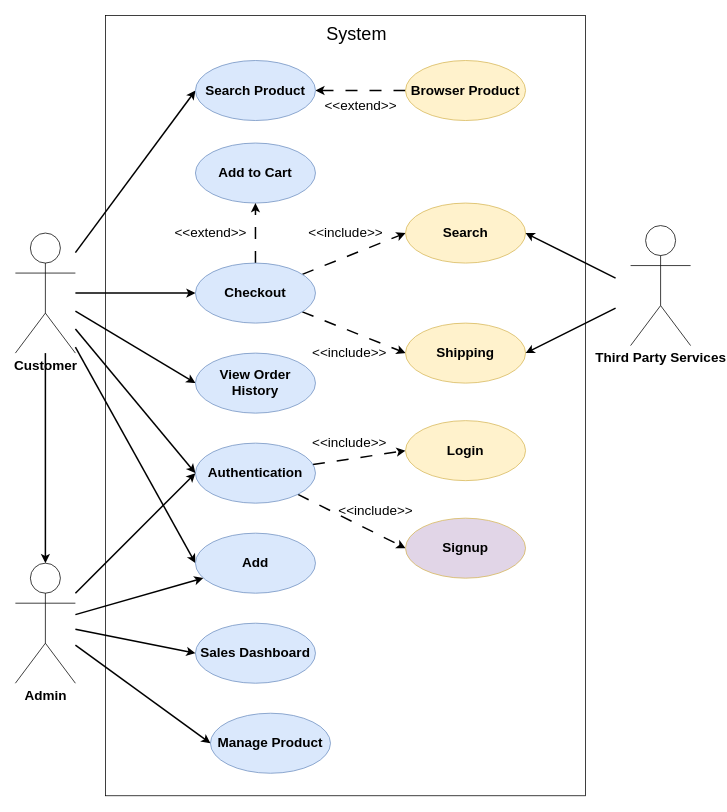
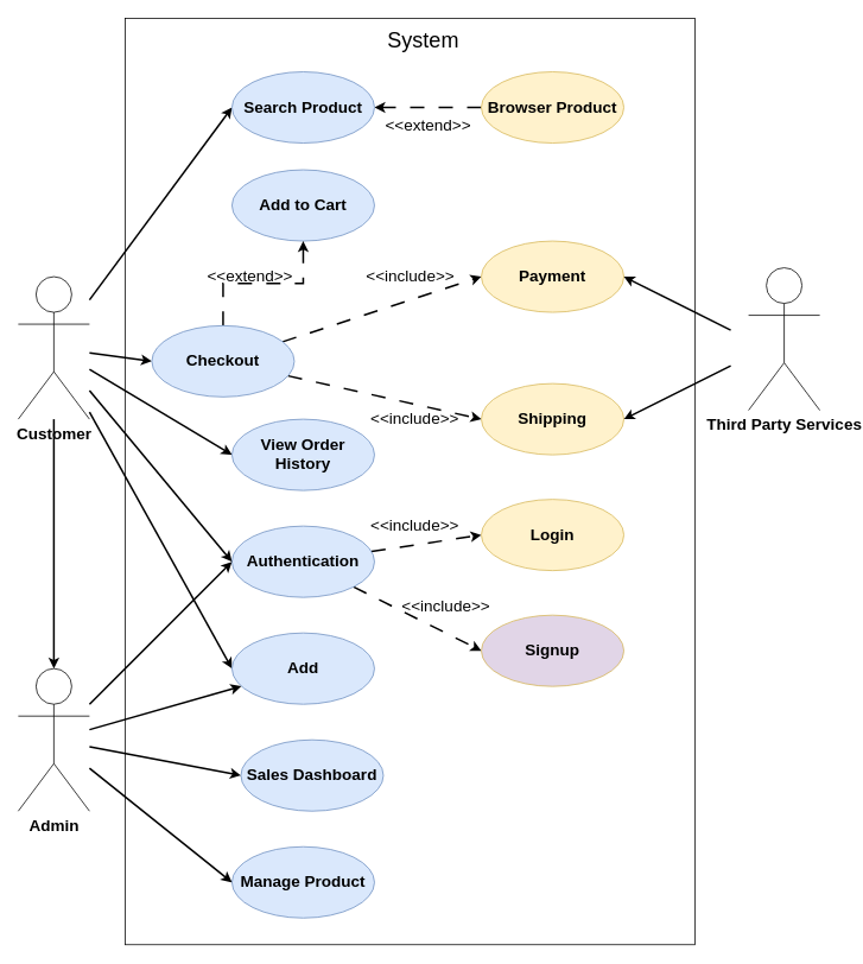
- <mxCell id="22" value="&lt;font style=&quot;font-size: 18px;&quot;&gt;Search&lt;/font&gt;" style="ellipse;whiteSpace=wrap;html=1;fillColor=#fff2cc;strokeColor=#d6b656;fontSize=18;fontStyle=1" parent="1" vertex="1"><mxGeometry x="540" y="270" width="160" height="80" as="geometry" /></mxCell>
+ <mxCell id="22" value="&lt;font style=&quot;font-size: 18px;&quot;&gt;Payment&lt;/font&gt;" style="ellipse;whiteSpace=wrap;html=1;fillColor=#fff2cc;strokeColor=#d6b656;fontSize=18;fontStyle=1" parent="1" vertex="1"><mxGeometry x="540" y="270" width="160" height="80" as="geometry" /></mxCell>
- <mxCell id="21" value="&lt;font style=&quot;font-size: 18px;&quot;&gt;Checkout&lt;/font&gt;" style="ellipse;whiteSpace=wrap;html=1;fillColor=#dae8fc;strokeColor=#6c8ebf;fontSize=18;fontStyle=1" parent="1" vertex="1"><mxGeometry x="260" y="350" width="160" height="80" as="geometry" /></mxCell>
+ <mxCell id="21" value="&lt;font style=&quot;font-size: 18px;&quot;&gt;Checkout&lt;/font&gt;" style="ellipse;whiteSpace=wrap;html=1;fillColor=#dae8fc;strokeColor=#6c8ebf;fontSize=18;fontStyle=1" parent="1" vertex="1"><mxGeometry x="170" y="365" width="160" height="80" as="geometry" /></mxCell>
- <mxCell id="25" value="&lt;span style=&quot;font-size: 18px;&quot;&gt;Sales Dashboard&lt;/span&gt;" style="ellipse;whiteSpace=wrap;html=1;fillColor=#dae8fc;strokeColor=#6c8ebf;fontSize=18;fontStyle=1" parent="1" vertex="1"><mxGeometry x="260" y="830" width="160" height="80" as="geometry" /></mxCell>
+ <mxCell id="25" value="&lt;span style=&quot;font-size: 18px;&quot;&gt;Sales Dashboard&lt;/span&gt;" style="ellipse;whiteSpace=wrap;html=1;fillColor=#dae8fc;strokeColor=#6c8ebf;fontSize=18;fontStyle=1" parent="1" vertex="1"><mxGeometry x="270" y="830" width="160" height="80" as="geometry" /></mxCell>
- <mxCell id="24" value="Manage Product" style="ellipse;whiteSpace=wrap;html=1;fillColor=#dae8fc;strokeColor=#6c8ebf;fontSize=18;fontStyle=1;align=center;" parent="1" vertex="1"><mxGeometry x="280" y="950" width="160" height="80" as="geometry" /></mxCell>
+ <mxCell id="24" value="Manage Product" style="ellipse;whiteSpace=wrap;html=1;fillColor=#dae8fc;strokeColor=#6c8ebf;fontSize=18;fontStyle=1;align=center;" parent="1" vertex="1"><mxGeometry x="260" y="950" width="160" height="80" as="geometry" /></mxCell>
